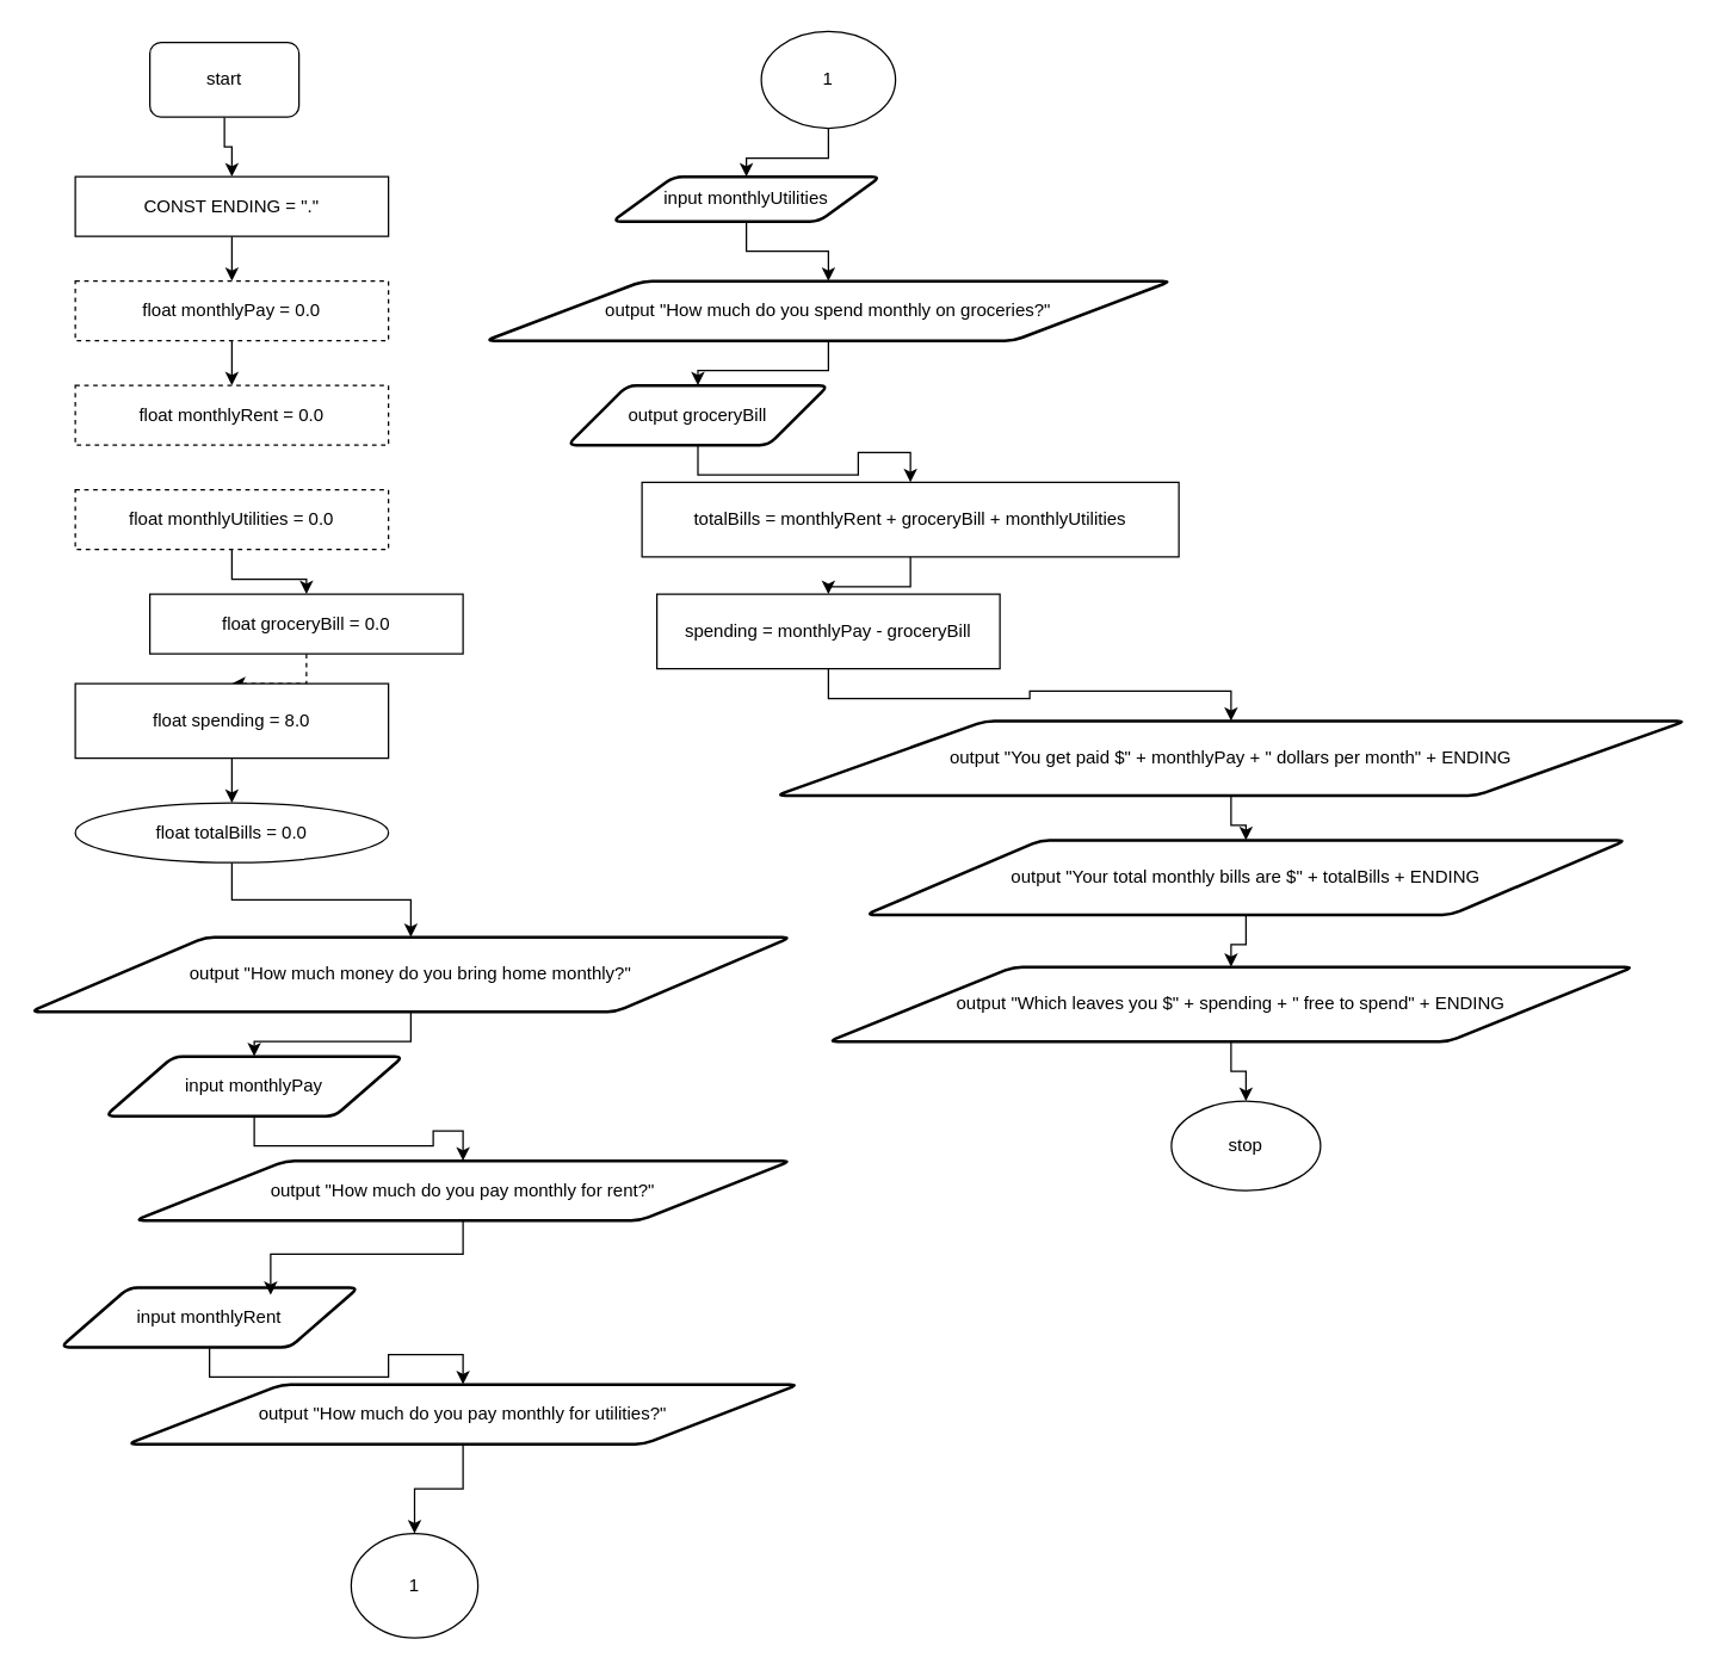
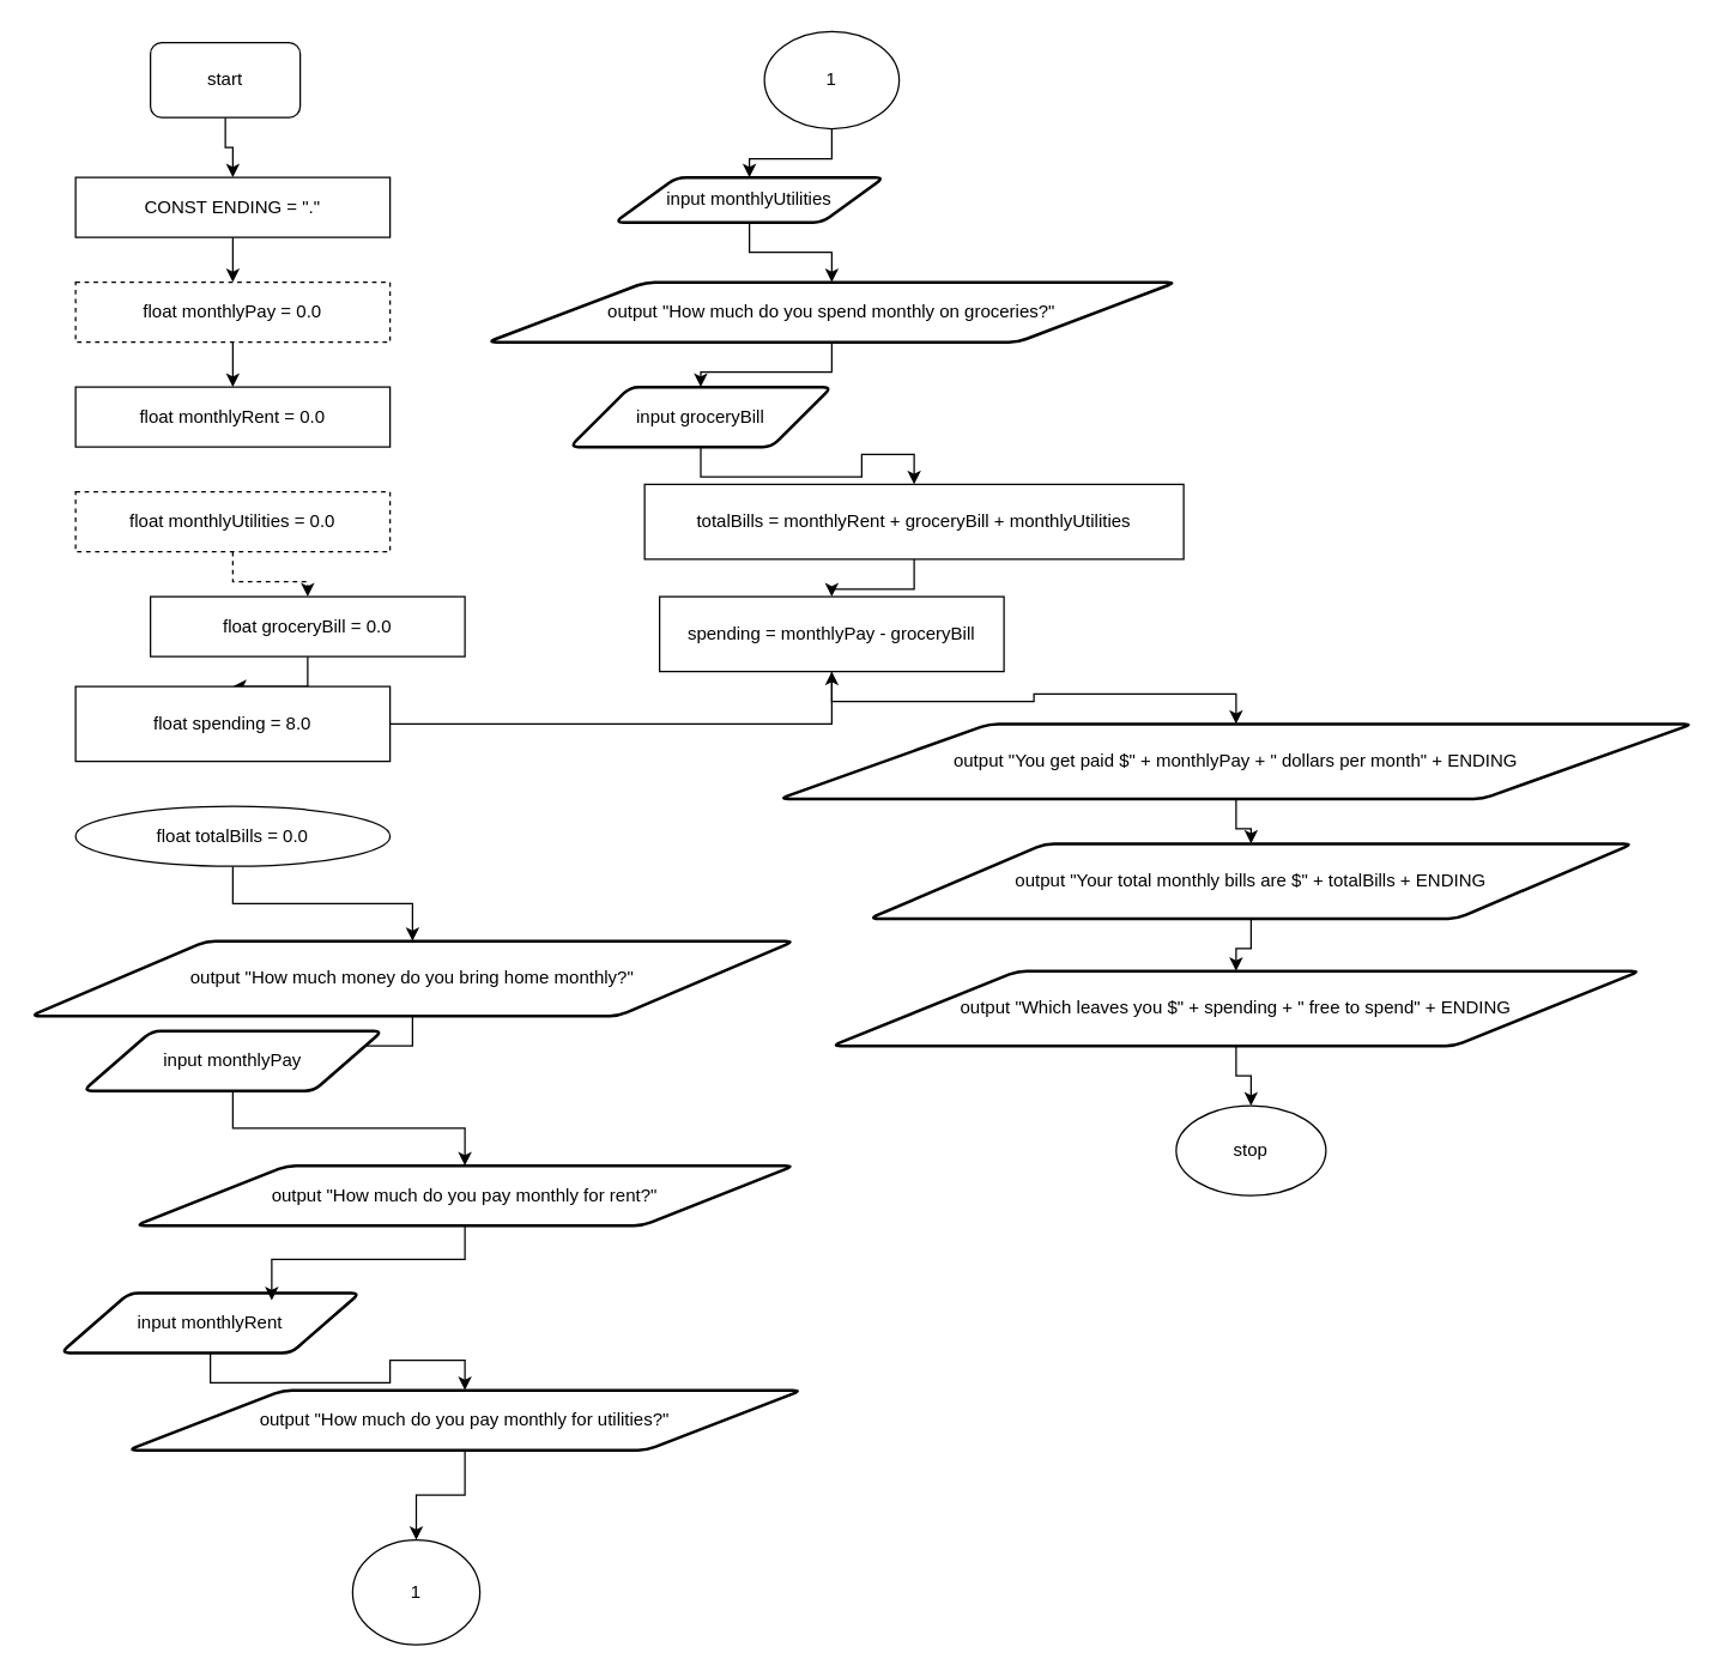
- <mxCell id="16" value="float monthlyRent = 0.0" style="rounded=0;whiteSpace=wrap;html=1;dashed=1;" vertex="1" parent="1"><mxGeometry x="50" y="258" width="210" height="40" as="geometry" /></mxCell>
+ <mxCell id="16" value="float monthlyRent = 0.0" style="rounded=0;whiteSpace=wrap;html=1;" vertex="1" parent="1"><mxGeometry x="50" y="258" width="210" height="40" as="geometry" /></mxCell>
- <mxCell id="27" value="output groceryBill" style="shape=parallelogram;html=1;strokeWidth=2;perimeter=parallelogramPerimeter;whiteSpace=wrap;rounded=1;arcSize=12;size=0.23;" vertex="1" parent="1"><mxGeometry x="380" y="258" width="175" height="40" as="geometry" /></mxCell>
+ <mxCell id="27" value="input groceryBill" style="shape=parallelogram;html=1;strokeWidth=2;perimeter=parallelogramPerimeter;whiteSpace=wrap;rounded=1;arcSize=12;size=0.23;" vertex="1" parent="1"><mxGeometry x="380" y="258" width="175" height="40" as="geometry" /></mxCell>
- <mxCell id="8" style="edgeStyle=orthogonalEdgeStyle;rounded=0;orthogonalLoop=1;jettySize=auto;html=1;" edge="1" parent="1" source="9" target="11"><mxGeometry relative="1" as="geometry" /></mxCell>
+ <mxCell id="8" style="edgeStyle=orthogonalEdgeStyle;rounded=0;orthogonalLoop=1;jettySize=auto;html=1;dashed=1;" edge="1" parent="1" source="9" target="11"><mxGeometry relative="1" as="geometry" /></mxCell>
- <mxCell id="10" style="edgeStyle=orthogonalEdgeStyle;rounded=0;orthogonalLoop=1;jettySize=auto;html=1;dashed=1;" edge="1" parent="1" source="11" target="13"><mxGeometry relative="1" as="geometry" /></mxCell>
+ <mxCell id="10" style="edgeStyle=orthogonalEdgeStyle;rounded=0;orthogonalLoop=1;jettySize=auto;html=1;" edge="1" parent="1" source="11" target="13"><mxGeometry relative="1" as="geometry" /></mxCell>
- <mxCell id="12" style="edgeStyle=orthogonalEdgeStyle;rounded=0;orthogonalLoop=1;jettySize=auto;html=1;" edge="1" parent="1" source="13" target="15"><mxGeometry relative="1" as="geometry" /></mxCell>
+ <mxCell id="12" style="edgeStyle=orthogonalEdgeStyle;rounded=0;orthogonalLoop=1;jettySize=auto;html=1;" edge="1" parent="1" source="13" target="39"><mxGeometry relative="1" as="geometry" /></mxCell>
- <mxCell id="20" value="input monthlyPay" style="shape=parallelogram;html=1;strokeWidth=2;perimeter=parallelogramPerimeter;whiteSpace=wrap;rounded=1;arcSize=12;size=0.23;" vertex="1" parent="1"><mxGeometry x="70" y="708" width="200" height="40" as="geometry" /></mxCell>
+ <mxCell id="20" value="input monthlyPay" style="shape=parallelogram;html=1;strokeWidth=2;perimeter=parallelogramPerimeter;whiteSpace=wrap;rounded=1;arcSize=12;size=0.23;" vertex="1" parent="1"><mxGeometry x="55" y="688" width="200" height="40" as="geometry" /></mxCell>
